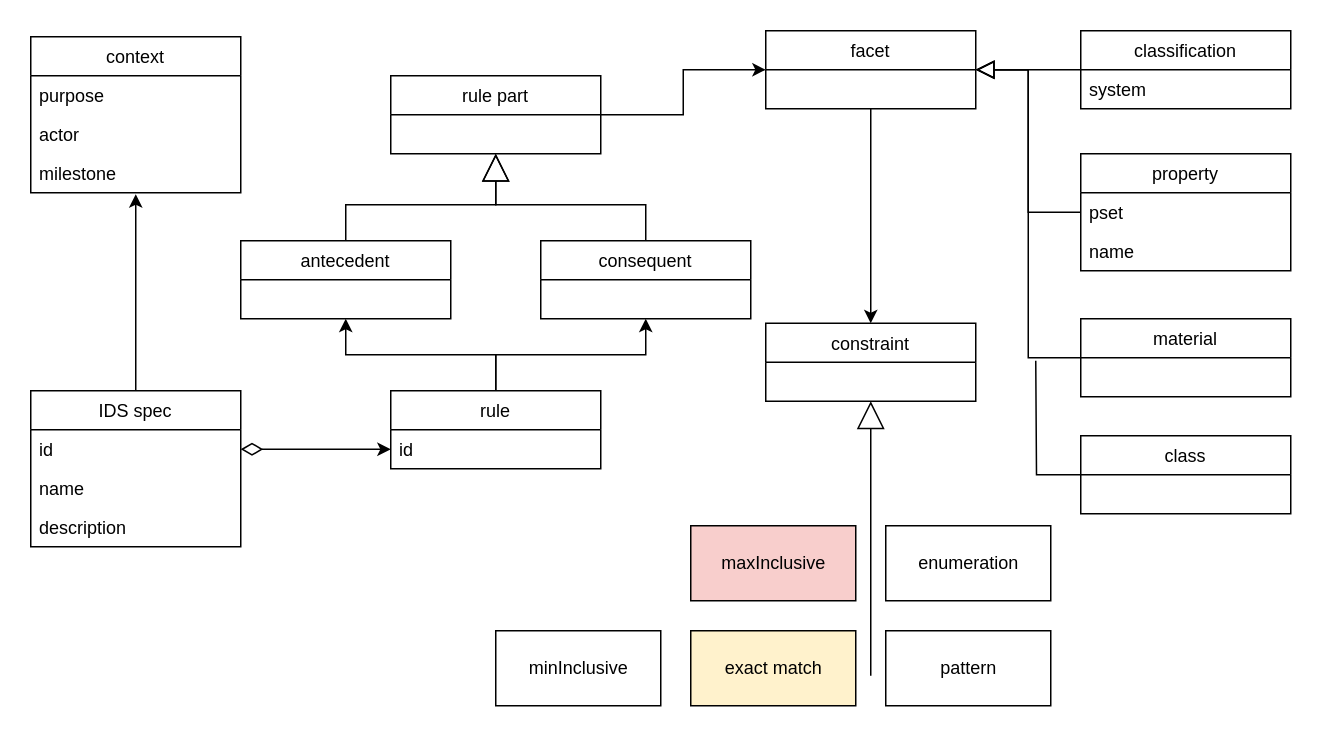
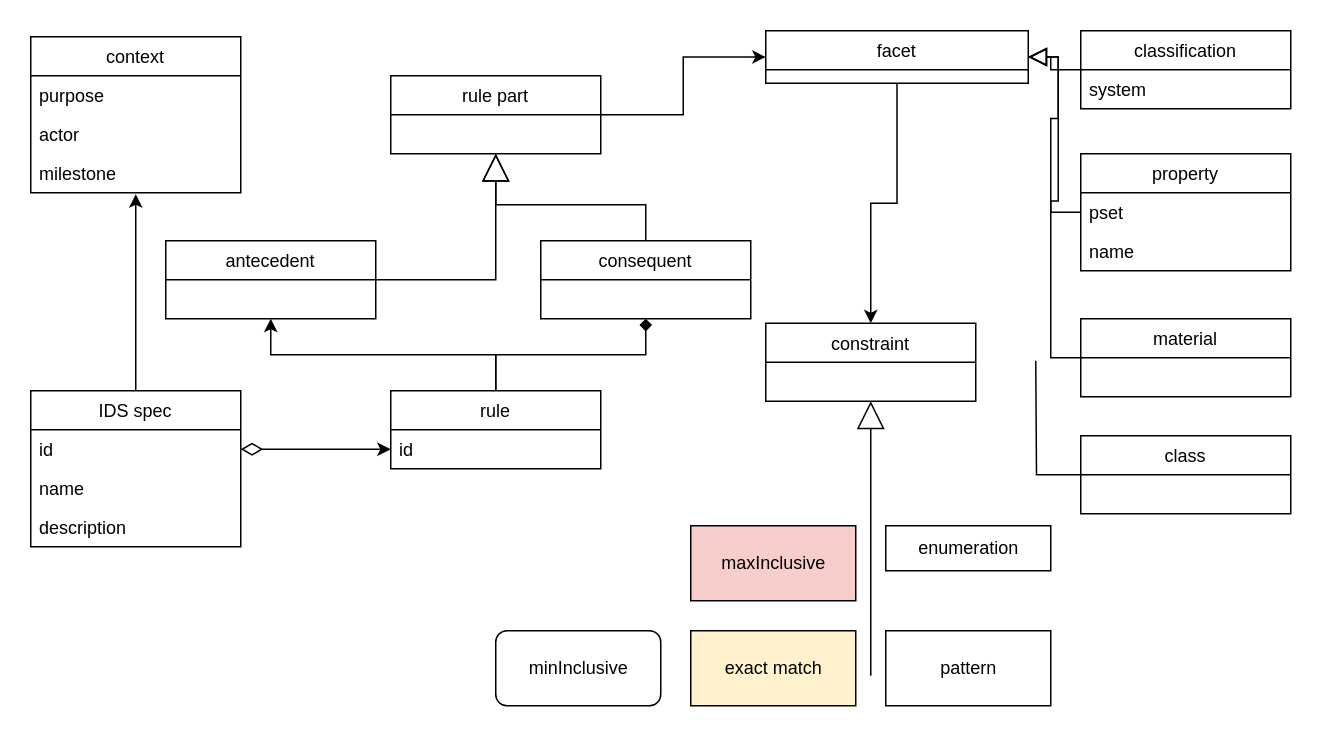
- <mxCell id="16" value="facet" style="swimlane;fontStyle=0;childLayout=stackLayout;horizontal=1;startSize=26;fillColor=none;horizontalStack=0;resizeParent=1;resizeParentMax=0;resizeLast=0;collapsible=1;marginBottom=0;" vertex="1" parent="1"><mxGeometry x="510" y="20" width="140" height="52" as="geometry" /></mxCell>
+ <mxCell id="16" value="facet" style="swimlane;fontStyle=0;childLayout=stackLayout;horizontal=1;startSize=26;fillColor=none;horizontalStack=0;resizeParent=1;resizeParentMax=0;resizeLast=0;collapsible=1;marginBottom=0;" vertex="1" parent="1"><mxGeometry x="510" y="20" width="175" height="35" as="geometry" /></mxCell>
- <mxCell id="12" value="antecedent" style="swimlane;fontStyle=0;childLayout=stackLayout;horizontal=1;startSize=26;fillColor=none;horizontalStack=0;resizeParent=1;resizeParentMax=0;resizeLast=0;collapsible=1;marginBottom=0;" vertex="1" parent="1"><mxGeometry x="160" y="160" width="140" height="52" as="geometry" /></mxCell>
+ <mxCell id="12" value="antecedent" style="swimlane;fontStyle=0;childLayout=stackLayout;horizontal=1;startSize=26;fillColor=none;horizontalStack=0;resizeParent=1;resizeParentMax=0;resizeLast=0;collapsible=1;marginBottom=0;" vertex="1" parent="1"><mxGeometry x="110" y="160" width="140" height="52" as="geometry" /></mxCell>
- <mxCell id="8" style="edgeStyle=orthogonalEdgeStyle;rounded=0;orthogonalLoop=1;jettySize=auto;html=1;entryX=0.5;entryY=1;entryDx=0;entryDy=0;startArrow=none;startFill=0;startSize=6;endArrow=classic;endFill=1;endSize=6;" edge="1" parent="1" source="9" target="14"><mxGeometry relative="1" as="geometry" /></mxCell>
+ <mxCell id="8" style="edgeStyle=orthogonalEdgeStyle;rounded=0;orthogonalLoop=1;jettySize=auto;html=1;entryX=0.5;entryY=1;entryDx=0;entryDy=0;startArrow=none;startFill=0;startSize=6;endArrow=diamond;endFill=1;endSize=6;" edge="1" parent="1" source="9" target="14"><mxGeometry relative="1" as="geometry" /></mxCell>
- <mxCell id="34" value="enumeration" style="html=1;" vertex="1" parent="1"><mxGeometry x="590" y="350" width="110" height="50" as="geometry" /></mxCell>
+ <mxCell id="34" value="enumeration" style="html=1;" vertex="1" parent="1"><mxGeometry x="590" y="350" width="110" height="30" as="geometry" /></mxCell>
- <mxCell id="32" value="minInclusive" style="html=1;" vertex="1" parent="1"><mxGeometry x="330" y="420" width="110" height="50" as="geometry" /></mxCell>
+ <mxCell id="32" value="minInclusive" style="html=1;rounded=1;" vertex="1" parent="1"><mxGeometry x="330" y="420" width="110" height="50" as="geometry" /></mxCell>
